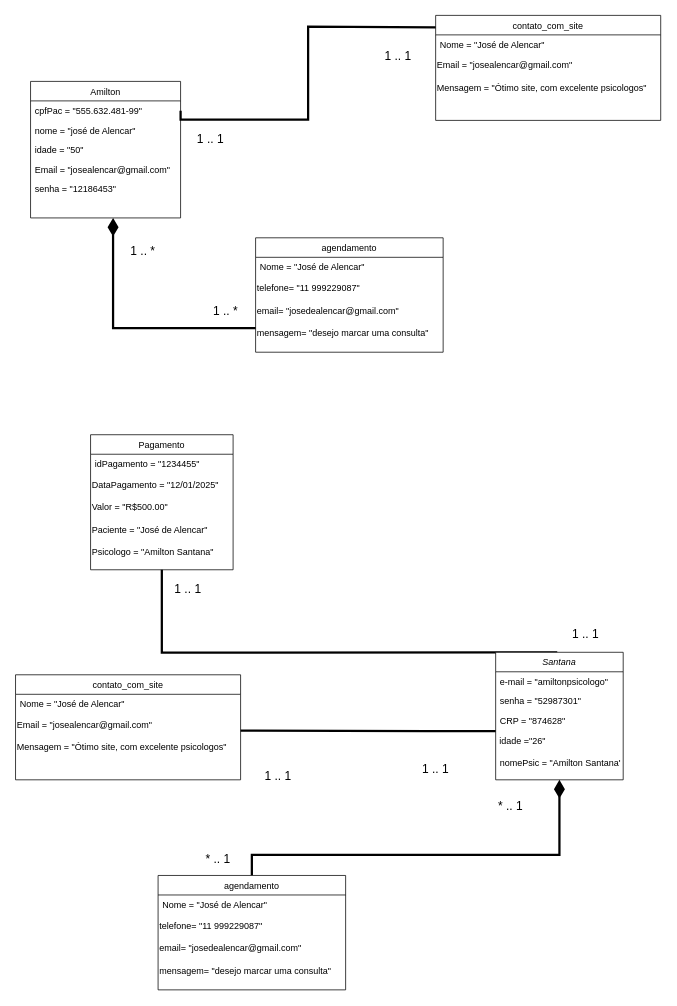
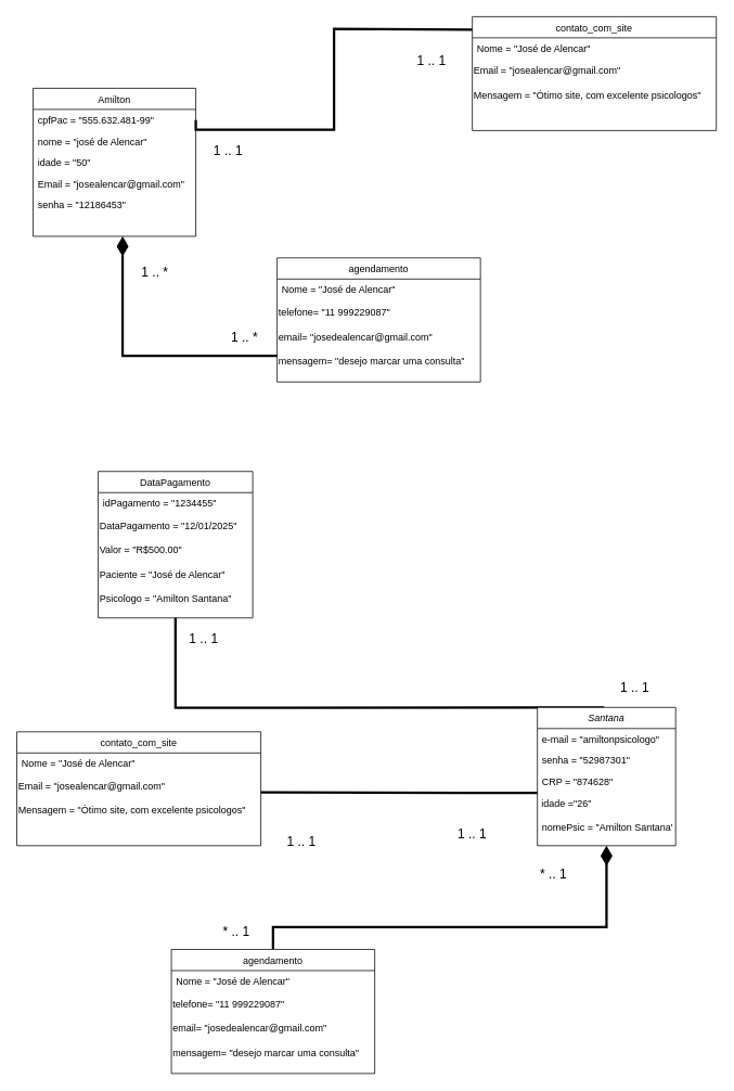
- <mxCell id="17" value="Pagamento" style="swimlane;fontStyle=0;align=center;verticalAlign=top;childLayout=stackLayout;horizontal=1;startSize=26;horizontalStack=0;resizeParent=1;resizeLast=0;collapsible=1;marginBottom=0;rounded=0;shadow=0;strokeWidth=1;" parent="1" vertex="1"><mxGeometry x="120" y="579" width="190" height="180" as="geometry"><mxRectangle x="340" y="380" width="170" height="26" as="alternateBounds" /></mxGeometry></mxCell>
+ <mxCell id="17" value="DataPagamento" style="swimlane;fontStyle=0;align=center;verticalAlign=top;childLayout=stackLayout;horizontal=1;startSize=26;horizontalStack=0;resizeParent=1;resizeLast=0;collapsible=1;marginBottom=0;rounded=0;shadow=0;strokeWidth=1;" parent="1" vertex="1"><mxGeometry x="120" y="579" width="190" height="180" as="geometry"><mxRectangle x="340" y="380" width="170" height="26" as="alternateBounds" /></mxGeometry></mxCell>
